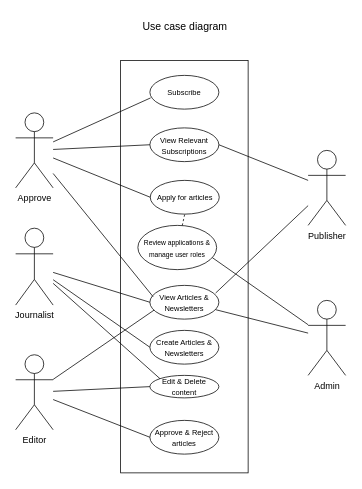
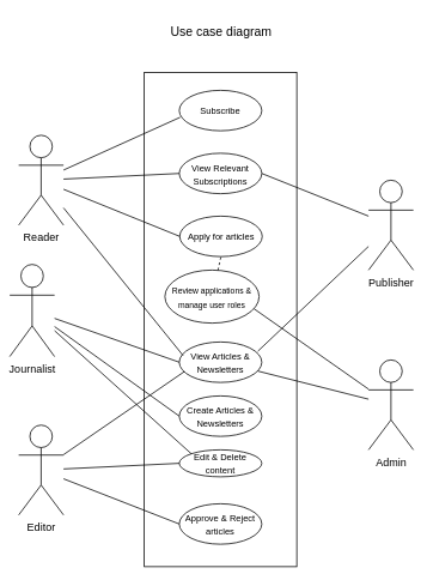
- <mxCell id="4" value="Approve" style="shape=umlActor;verticalLabelPosition=bottom;verticalAlign=top;html=1;outlineConnect=0;" vertex="1" parent="1"><mxGeometry x="20" y="150" width="50" height="100" as="geometry" /></mxCell>
+ <mxCell id="4" value="Reader" style="shape=umlActor;verticalLabelPosition=bottom;verticalAlign=top;html=1;outlineConnect=0;" vertex="1" parent="1"><mxGeometry x="20" y="150" width="50" height="100" as="geometry" /></mxCell>
- <mxCell id="5" value="Journalist" style="shape=umlActor;verticalLabelPosition=bottom;verticalAlign=top;html=1;outlineConnect=0;" vertex="1" parent="1"><mxGeometry x="20" y="303.75" width="50" height="102.5" as="geometry" /></mxCell>
+ <mxCell id="5" value="Journalist" style="shape=umlActor;verticalLabelPosition=bottom;verticalAlign=top;html=1;outlineConnect=0;" vertex="1" parent="1"><mxGeometry x="10" y="293.75" width="50" height="102.5" as="geometry" /></mxCell>
